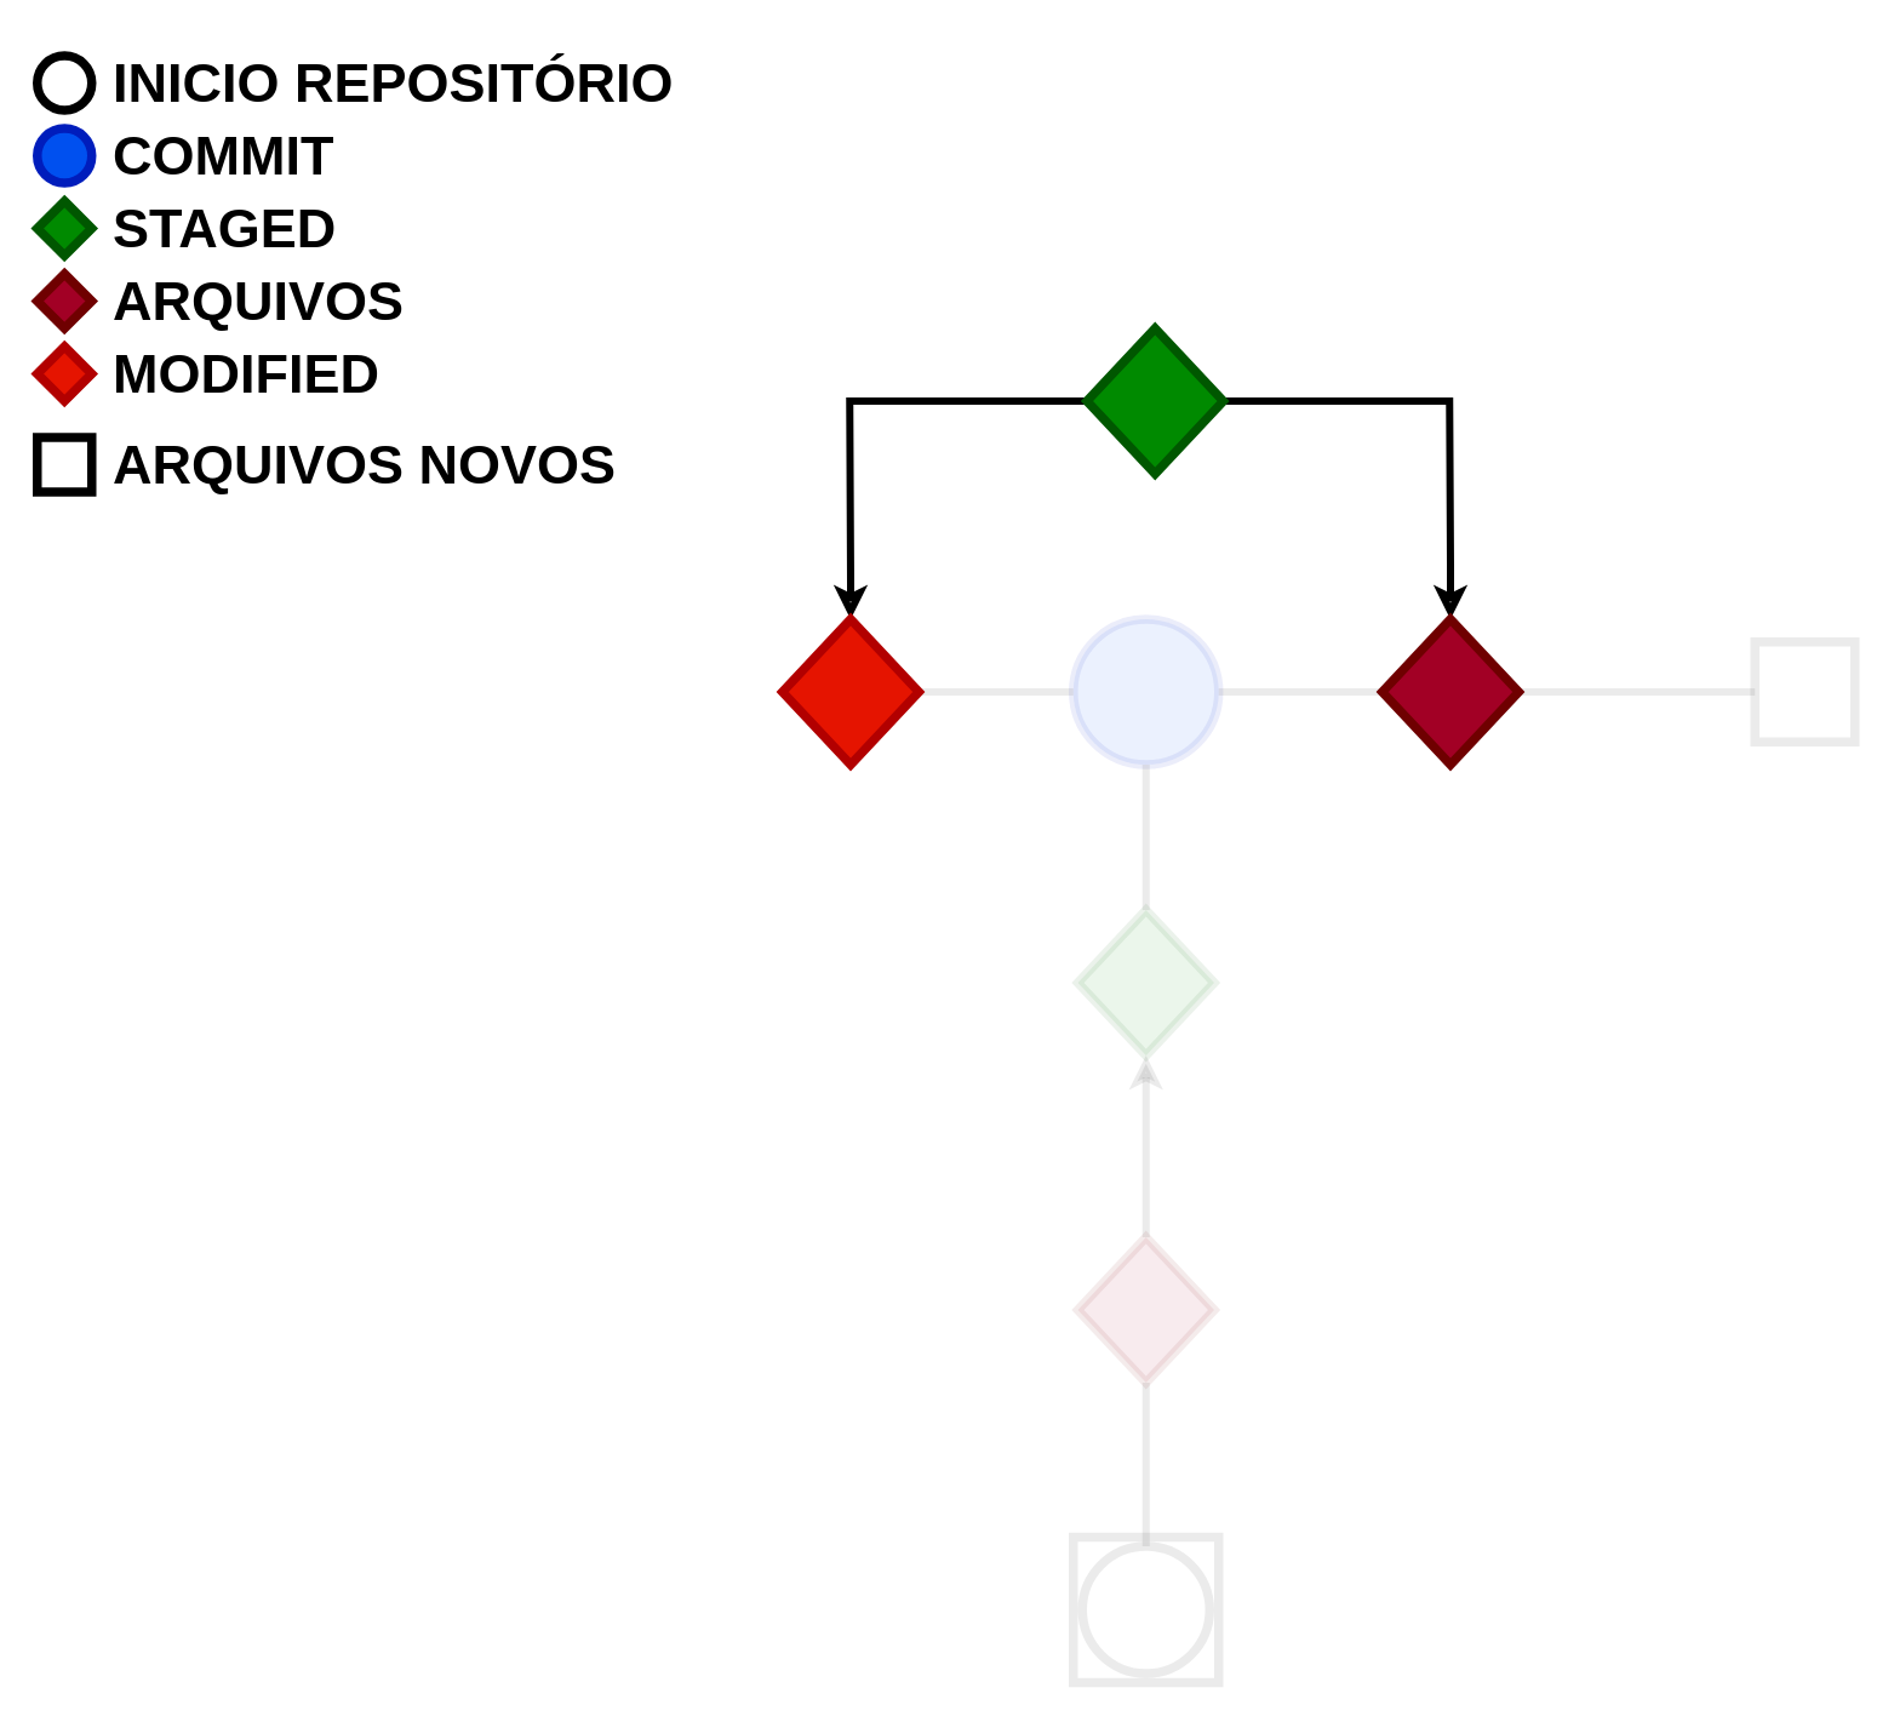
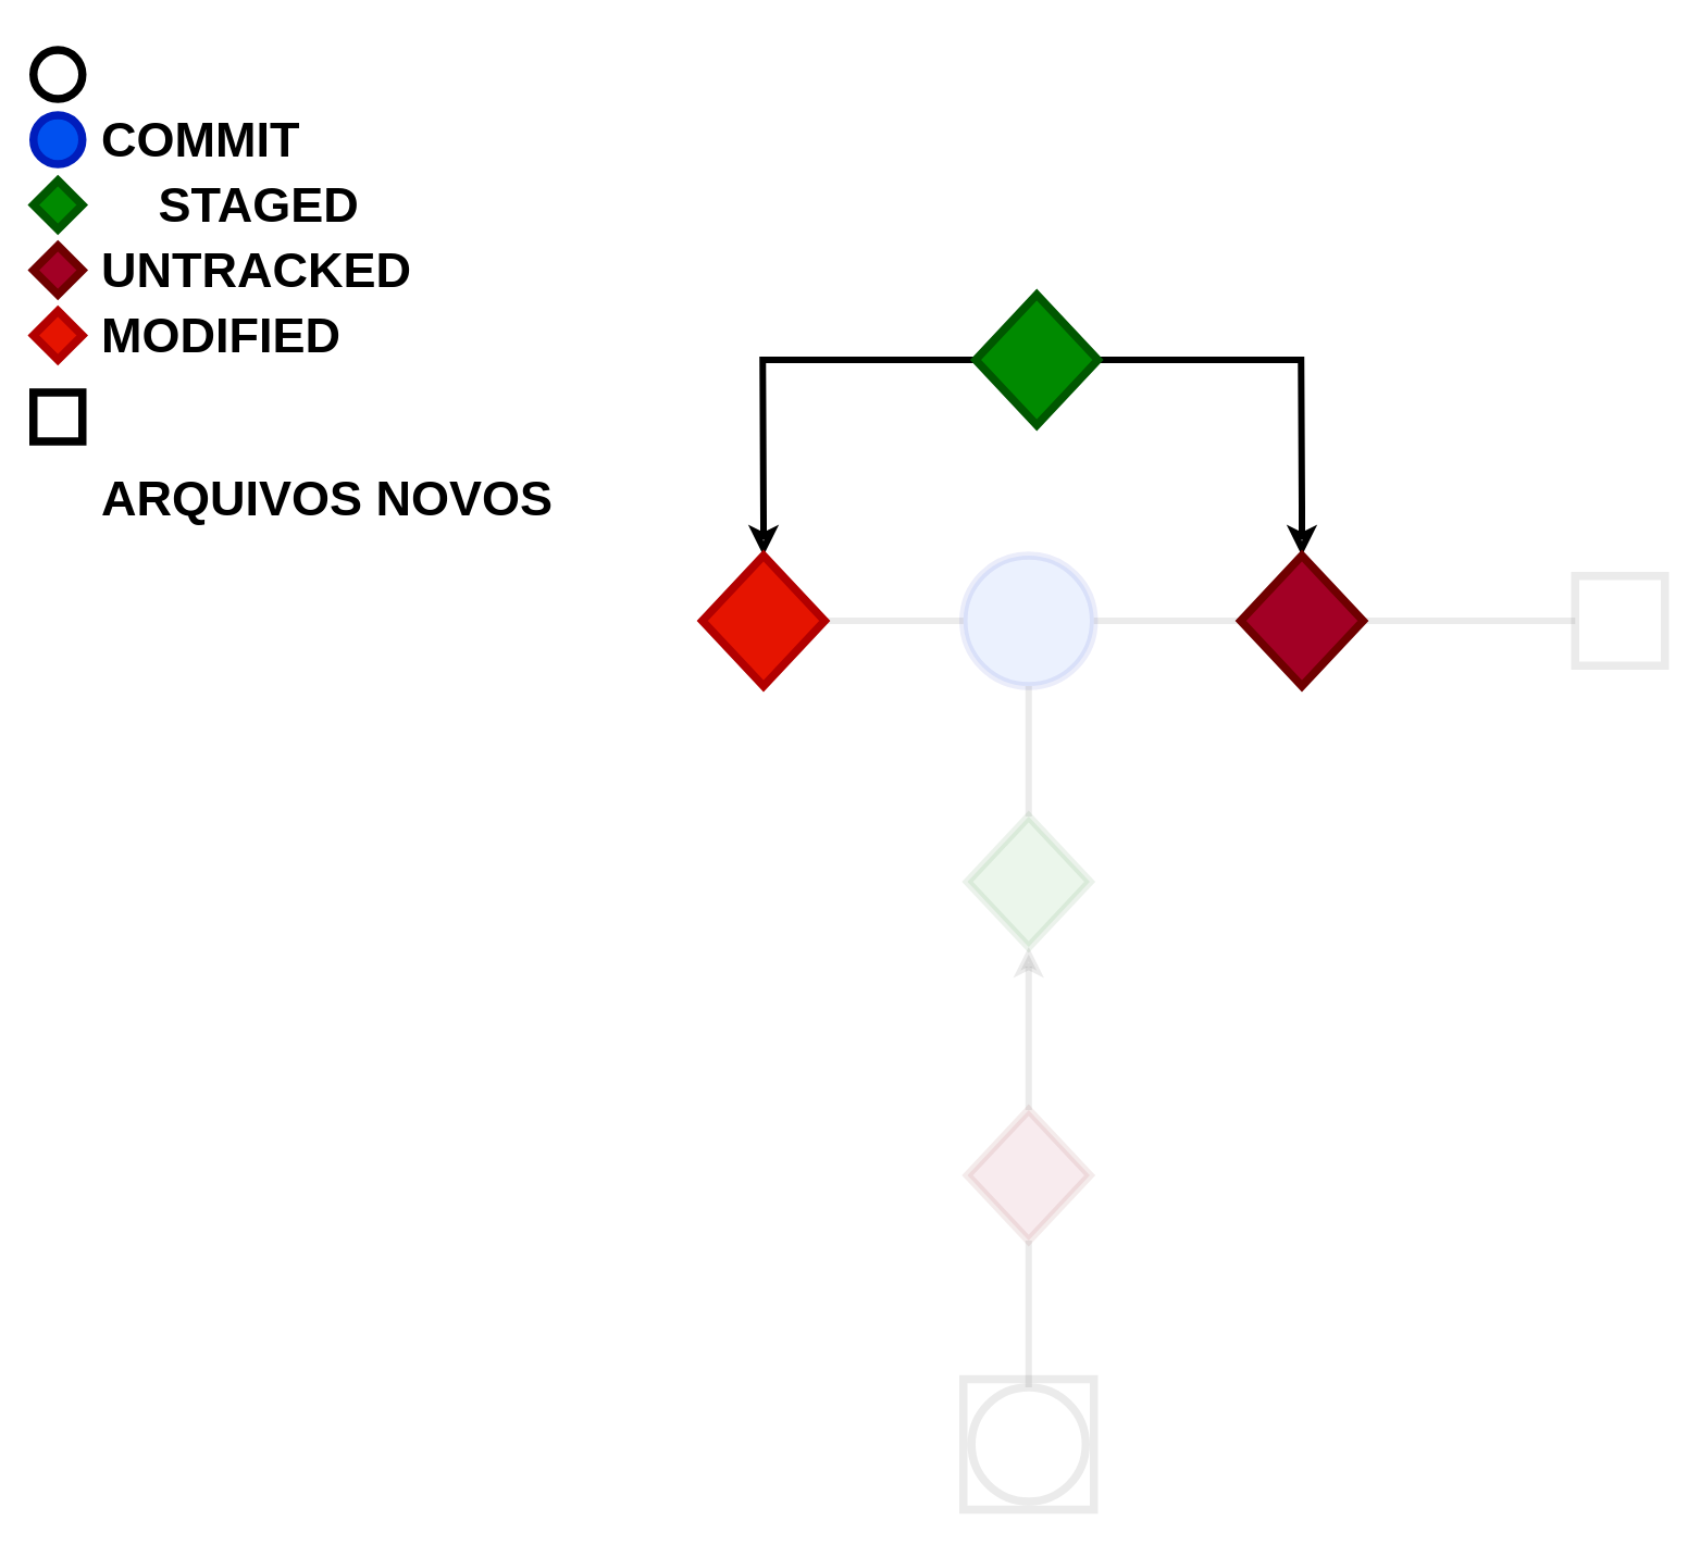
- <mxCell id="10" value="&lt;font style=&quot;font-size: 30px&quot;&gt;&lt;b&gt;INICIO REPOSITÓRIO&lt;/b&gt;&lt;/font&gt;" style="text;html=1;strokeColor=none;fillColor=none;align=left;verticalAlign=middle;whiteSpace=wrap;rounded=0;" parent="1" vertex="1"><mxGeometry x="60" y="30" width="320" height="30" as="geometry" /></mxCell>
- <mxCell id="4" value="&lt;font style=&quot;font-size: 30px&quot;&gt;&lt;b&gt;STAGED&lt;/b&gt;&lt;/font&gt;" style="text;html=1;strokeColor=none;fillColor=none;align=left;verticalAlign=middle;whiteSpace=wrap;rounded=0;" parent="1" vertex="1"><mxGeometry x="60" y="110" width="140" height="30" as="geometry" /></mxCell>
+ <mxCell id="4" value="&lt;font style=&quot;font-size: 30px&quot;&gt;&lt;b&gt;STAGED&lt;/b&gt;&lt;/font&gt;" style="text;html=1;strokeColor=none;fillColor=none;align=left;verticalAlign=middle;whiteSpace=wrap;rounded=0;" parent="1" vertex="1"><mxGeometry x="95" y="110" width="140" height="30" as="geometry" /></mxCell>
- <mxCell id="5" value="&lt;font style=&quot;font-size: 30px&quot;&gt;&lt;b&gt;ARQUIVOS&lt;/b&gt;&lt;/font&gt;" style="text;html=1;strokeColor=none;fillColor=none;align=left;verticalAlign=middle;whiteSpace=wrap;rounded=0;" parent="1" vertex="1"><mxGeometry x="60" y="150" width="210" height="30" as="geometry" /></mxCell>
+ <mxCell id="5" value="&lt;font style=&quot;font-size: 30px&quot;&gt;&lt;b&gt;UNTRACKED&lt;/b&gt;&lt;/font&gt;" style="text;html=1;strokeColor=none;fillColor=none;align=left;verticalAlign=middle;whiteSpace=wrap;rounded=0;" parent="1" vertex="1"><mxGeometry x="60" y="150" width="210" height="30" as="geometry" /></mxCell>
- <mxCell id="8" value="&lt;font style=&quot;font-size: 30px&quot;&gt;&lt;b&gt;ARQUIVOS NOVOS&lt;/b&gt;&lt;/font&gt;" style="text;html=1;strokeColor=none;fillColor=none;align=left;verticalAlign=middle;whiteSpace=wrap;rounded=0;" parent="1" vertex="1"><mxGeometry x="60" y="240" width="310" height="30" as="geometry" /></mxCell>
+ <mxCell id="8" value="&lt;font style=&quot;font-size: 30px&quot;&gt;&lt;b&gt;ARQUIVOS NOVOS&lt;/b&gt;&lt;/font&gt;" style="text;html=1;strokeColor=none;fillColor=none;align=left;verticalAlign=middle;whiteSpace=wrap;rounded=0;" parent="1" vertex="1"><mxGeometry x="60" y="290" width="310" height="30" as="geometry" /></mxCell>
